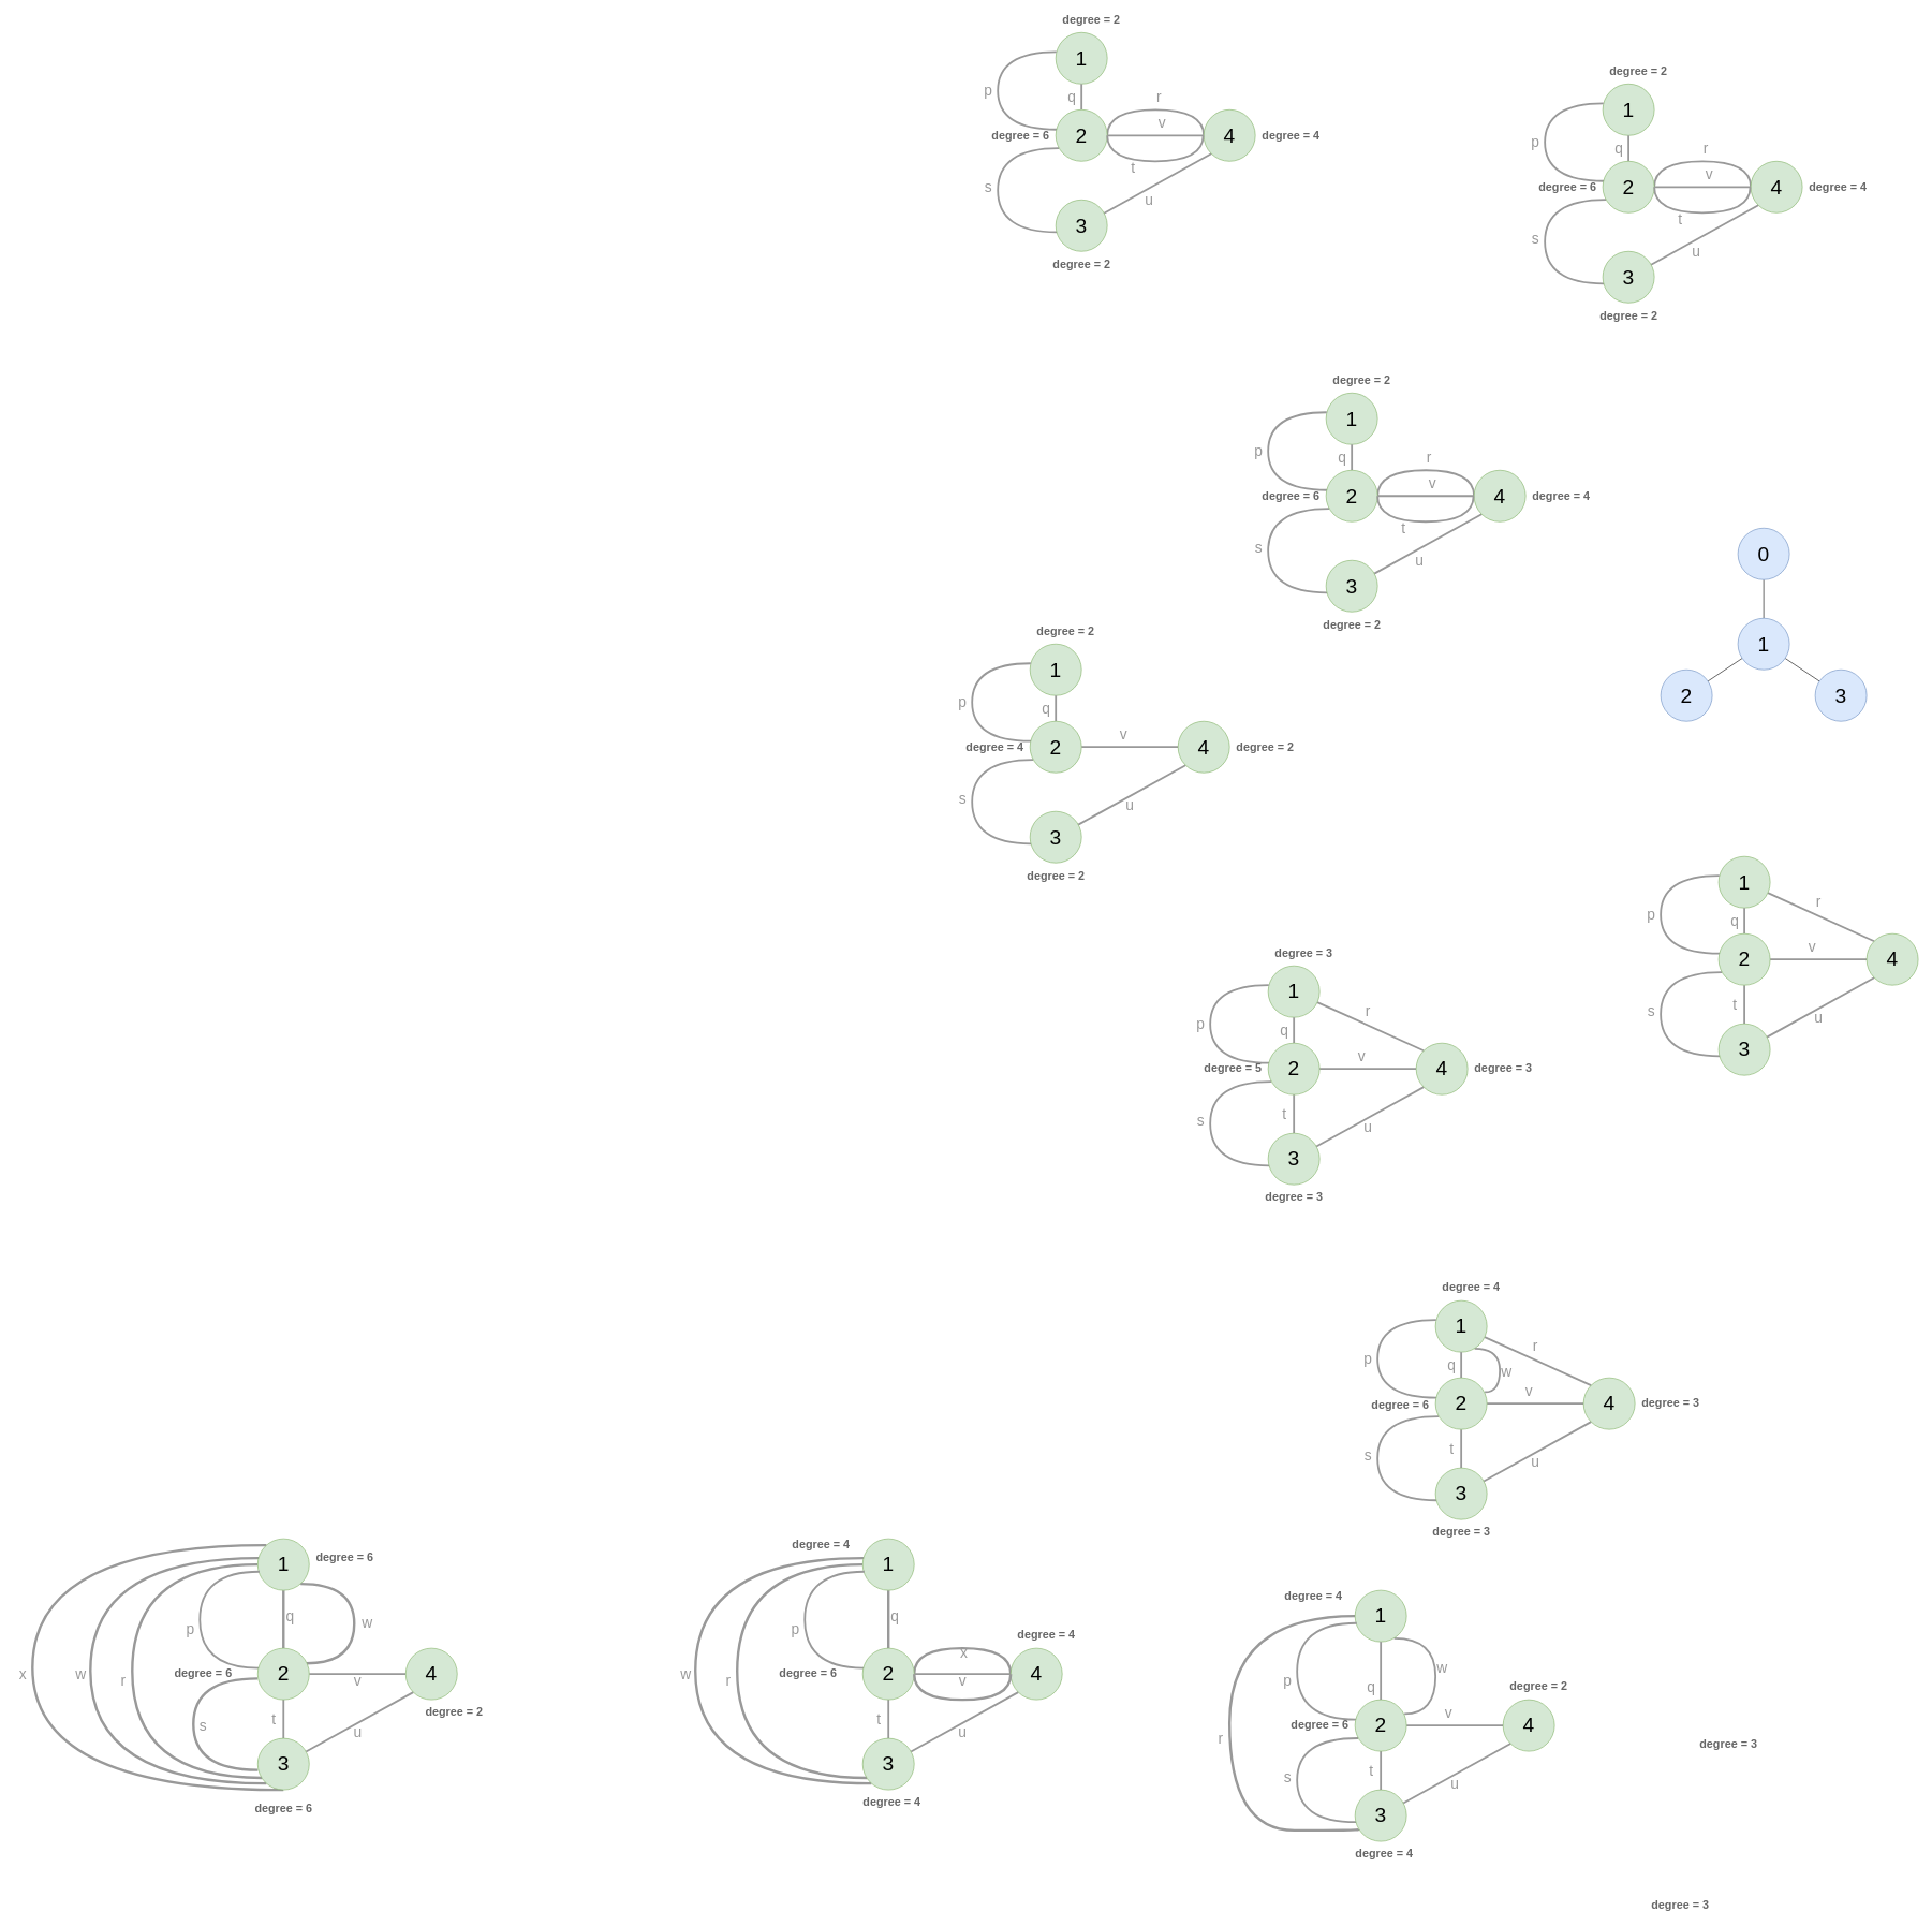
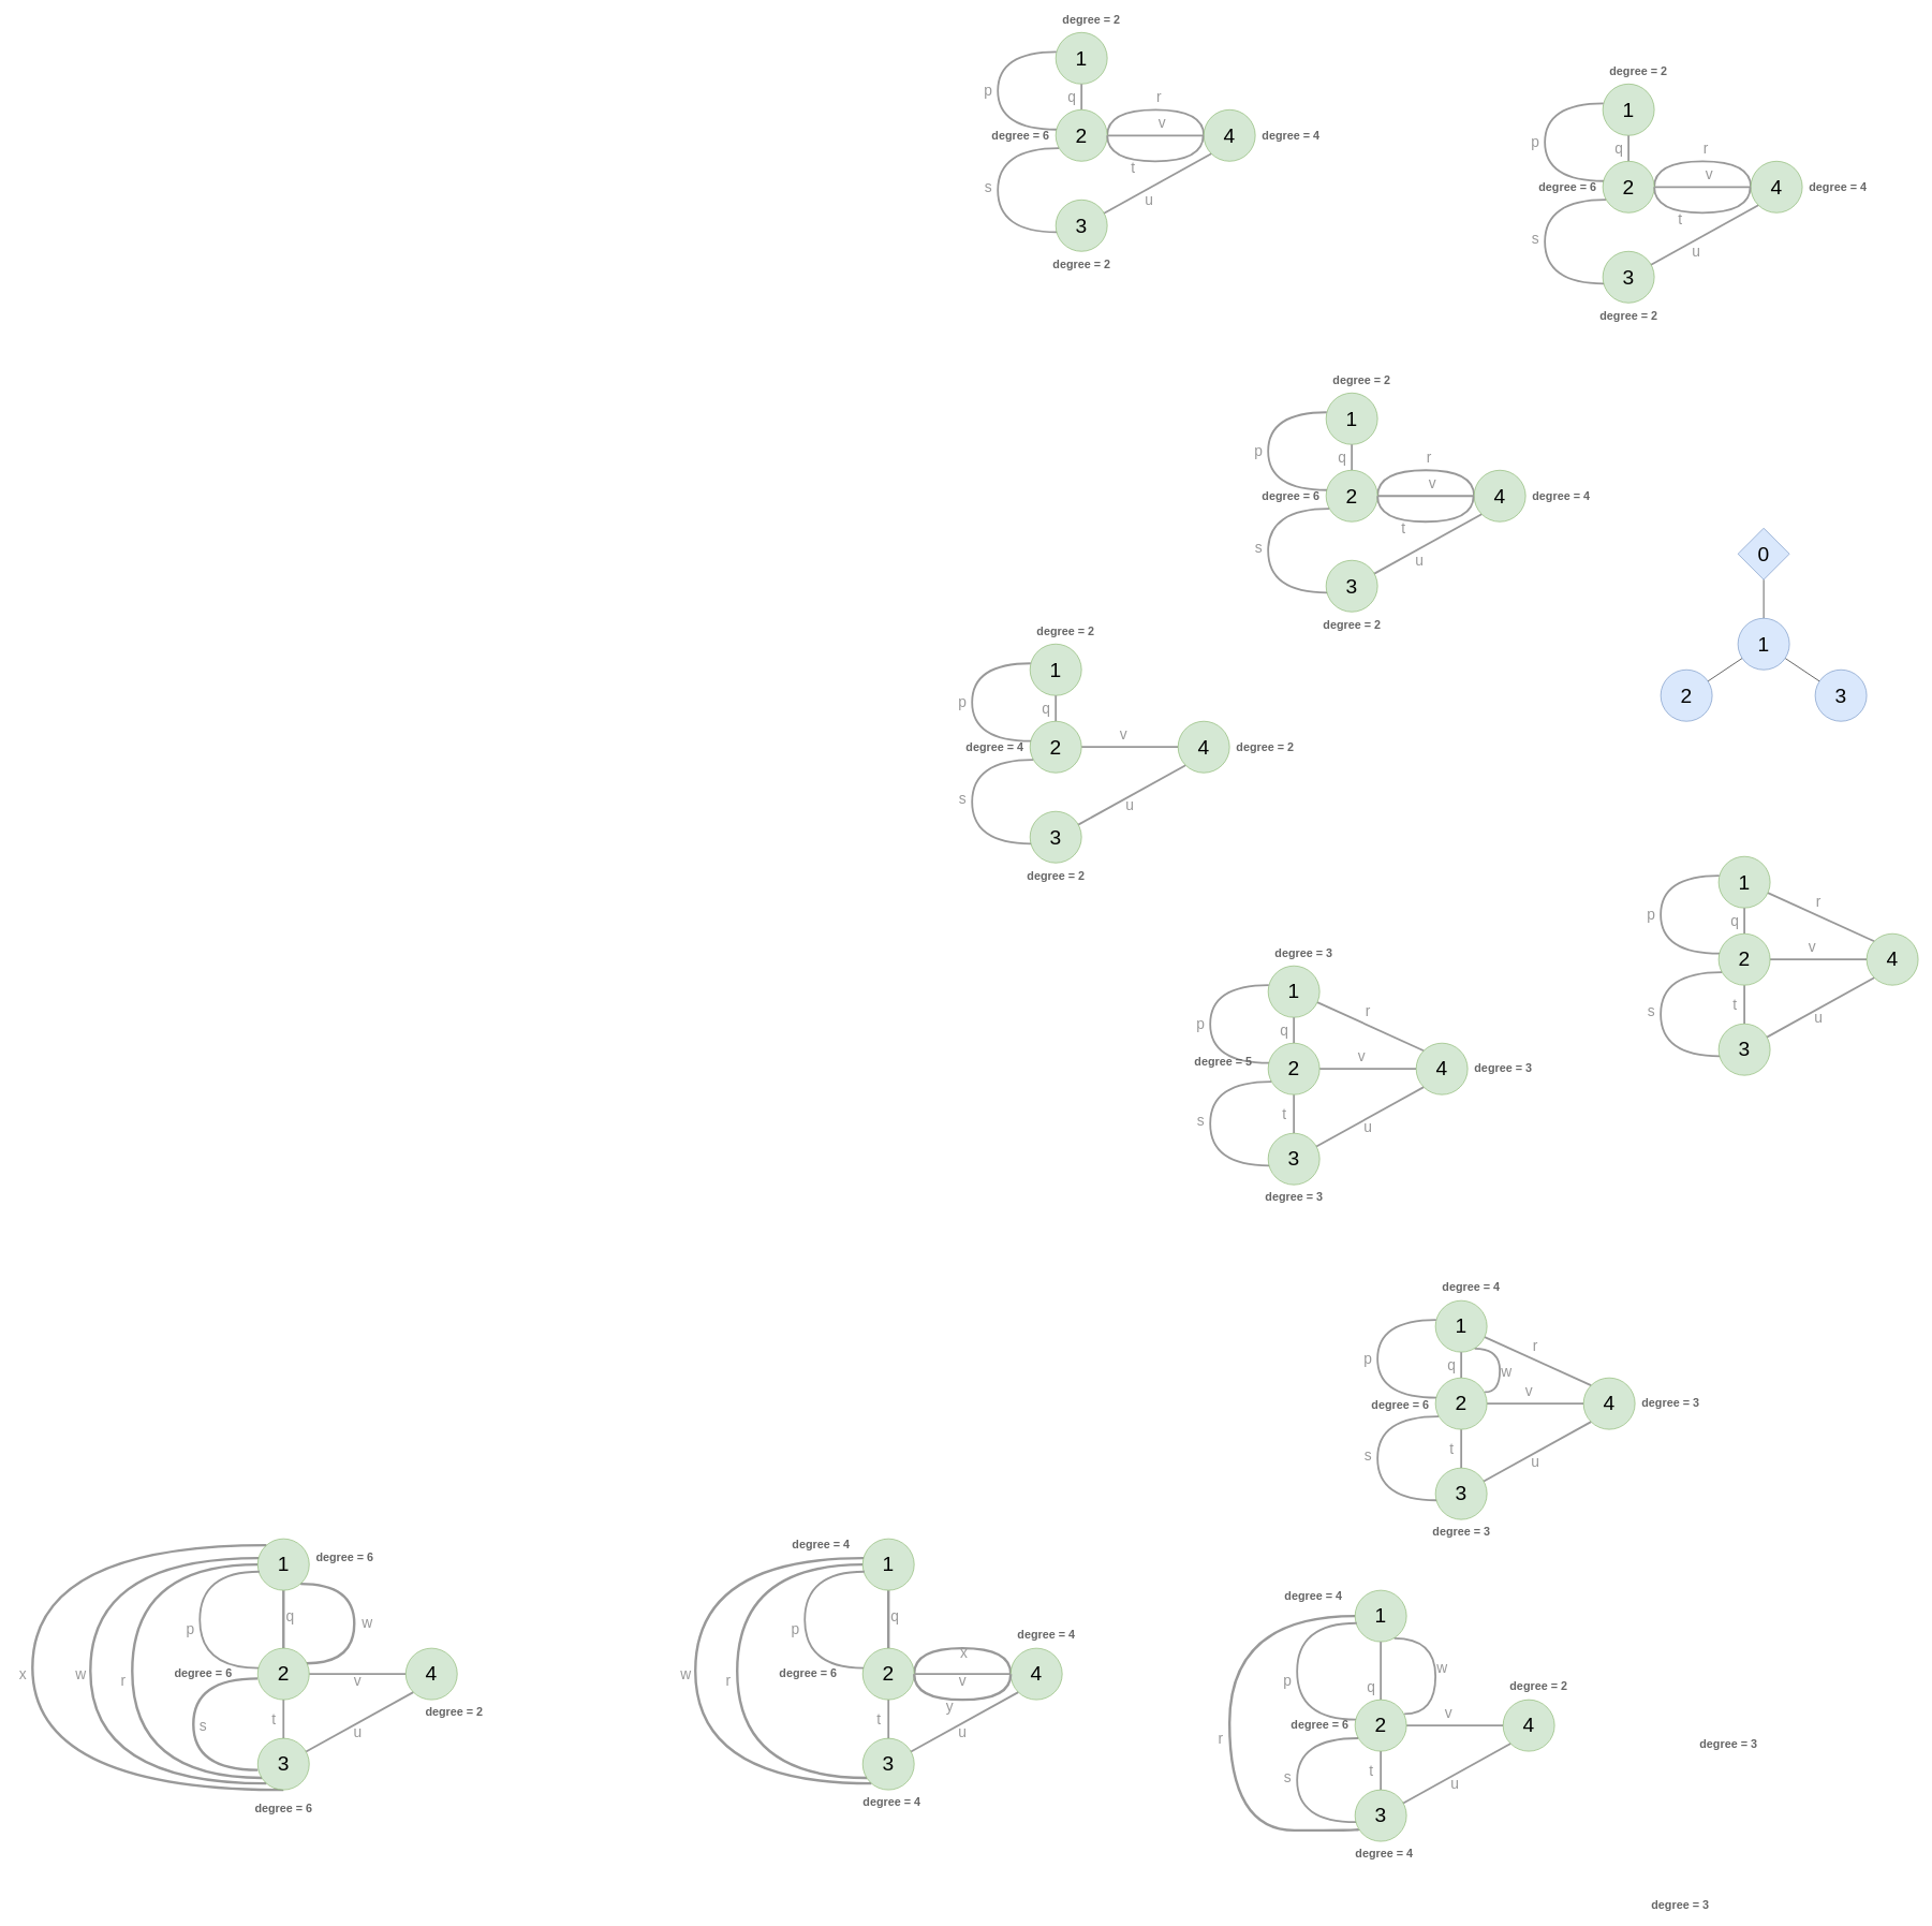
- <mxCell id="8" value="&lt;font style=&quot;font-size: 32px&quot;&gt;0&lt;/font&gt;" style="ellipse;whiteSpace=wrap;html=1;aspect=fixed;fillColor=#dae8fc;strokeColor=#6c8ebf;" parent="1" vertex="1"><mxGeometry x="2700" y="820" width="80" height="80" as="geometry" /></mxCell>
+ <mxCell id="8" value="&lt;font style=&quot;font-size: 32px&quot;&gt;0&lt;/font&gt;" style="rhombus;whiteSpace=wrap;html=1;aspect=fixed;fillColor=#dae8fc;strokeColor=#6c8ebf;" parent="1" vertex="1"><mxGeometry x="2700" y="820" width="80" height="80" as="geometry" /></mxCell>
- <mxCell id="47" value="&lt;font style=&quot;font-size: 18px&quot; color=&quot;#666666&quot;&gt;&lt;b&gt;degree = 5&lt;/b&gt;&lt;/font&gt;" style="text;html=1;align=center;verticalAlign=middle;resizable=0;points=[];autosize=1;strokeColor=none;" parent="1" vertex="1"><mxGeometry x="1860" y="1650" width="110" height="20" as="geometry" /></mxCell>
+ <mxCell id="47" value="&lt;font style=&quot;font-size: 18px&quot; color=&quot;#666666&quot;&gt;&lt;b&gt;degree = 5&lt;/b&gt;&lt;/font&gt;" style="text;html=1;align=center;verticalAlign=middle;resizable=0;points=[];autosize=1;strokeColor=none;" parent="1" vertex="1"><mxGeometry x="1845" y="1640" width="110" height="20" as="geometry" /></mxCell>
+ <mxCell id="208" value="&lt;font style=&quot;font-size: 23px&quot; color=&quot;#999999&quot;&gt;y&lt;/font&gt;" style="text;html=1;align=center;verticalAlign=middle;resizable=0;points=[];autosize=1;strokeColor=none;" vertex="1" parent="1"><mxGeometry x="1460" y="2640" width="30" height="20" as="geometry" /></mxCell>
